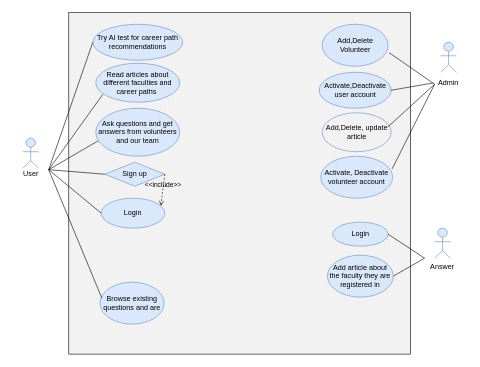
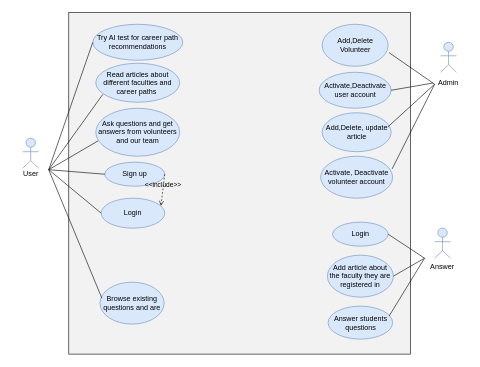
- <mxCell id="22" value="Add,Delete, update article" style="ellipse;whiteSpace=wrap;html=1;fillColor=#f2f2f2;strokeColor=#6c8ebf;" vertex="1" parent="1"><mxGeometry x="536.5" y="187.5" width="115" height="65" as="geometry" /></mxCell>
+ <mxCell id="22" value="Add,Delete, update article" style="ellipse;whiteSpace=wrap;html=1;fillColor=#dae8fc;strokeColor=#6c8ebf;" vertex="1" parent="1"><mxGeometry x="536.5" y="187.5" width="115" height="65" as="geometry" /></mxCell>
- <mxCell id="8" value="Sign up" style="rhombus;whiteSpace=wrap;html=1;fillColor=#dae8fc;strokeColor=#6c8ebf;" vertex="1" parent="1"><mxGeometry x="174" y="270" width="100" height="40" as="geometry" /></mxCell>
+ <mxCell id="8" value="Sign up" style="ellipse;whiteSpace=wrap;html=1;fillColor=#dae8fc;strokeColor=#6c8ebf;" vertex="1" parent="1"><mxGeometry x="174" y="270" width="100" height="40" as="geometry" /></mxCell>
+ <mxCell id="35" value="" style="endArrow=none;html=1;rounded=0;entryX=0;entryY=0;entryDx=0;entryDy=0;exitX=0.945;exitY=0.302;exitDx=0;exitDy=0;exitPerimeter=0;" edge="1" parent="1" source="30" target="29"><mxGeometry width="50" height="50" relative="1" as="geometry"><mxPoint x="654" y="520" as="sourcePoint" /><mxPoint x="704" y="430" as="targetPoint" /></mxGeometry></mxCell>
+ <mxCell id="30" value="Answer students questions" style="ellipse;whiteSpace=wrap;html=1;fillColor=#dae8fc;strokeColor=#6c8ebf;" vertex="1" parent="1"><mxGeometry x="546.5" y="510" width="107.5" height="55" as="geometry" /></mxCell>
